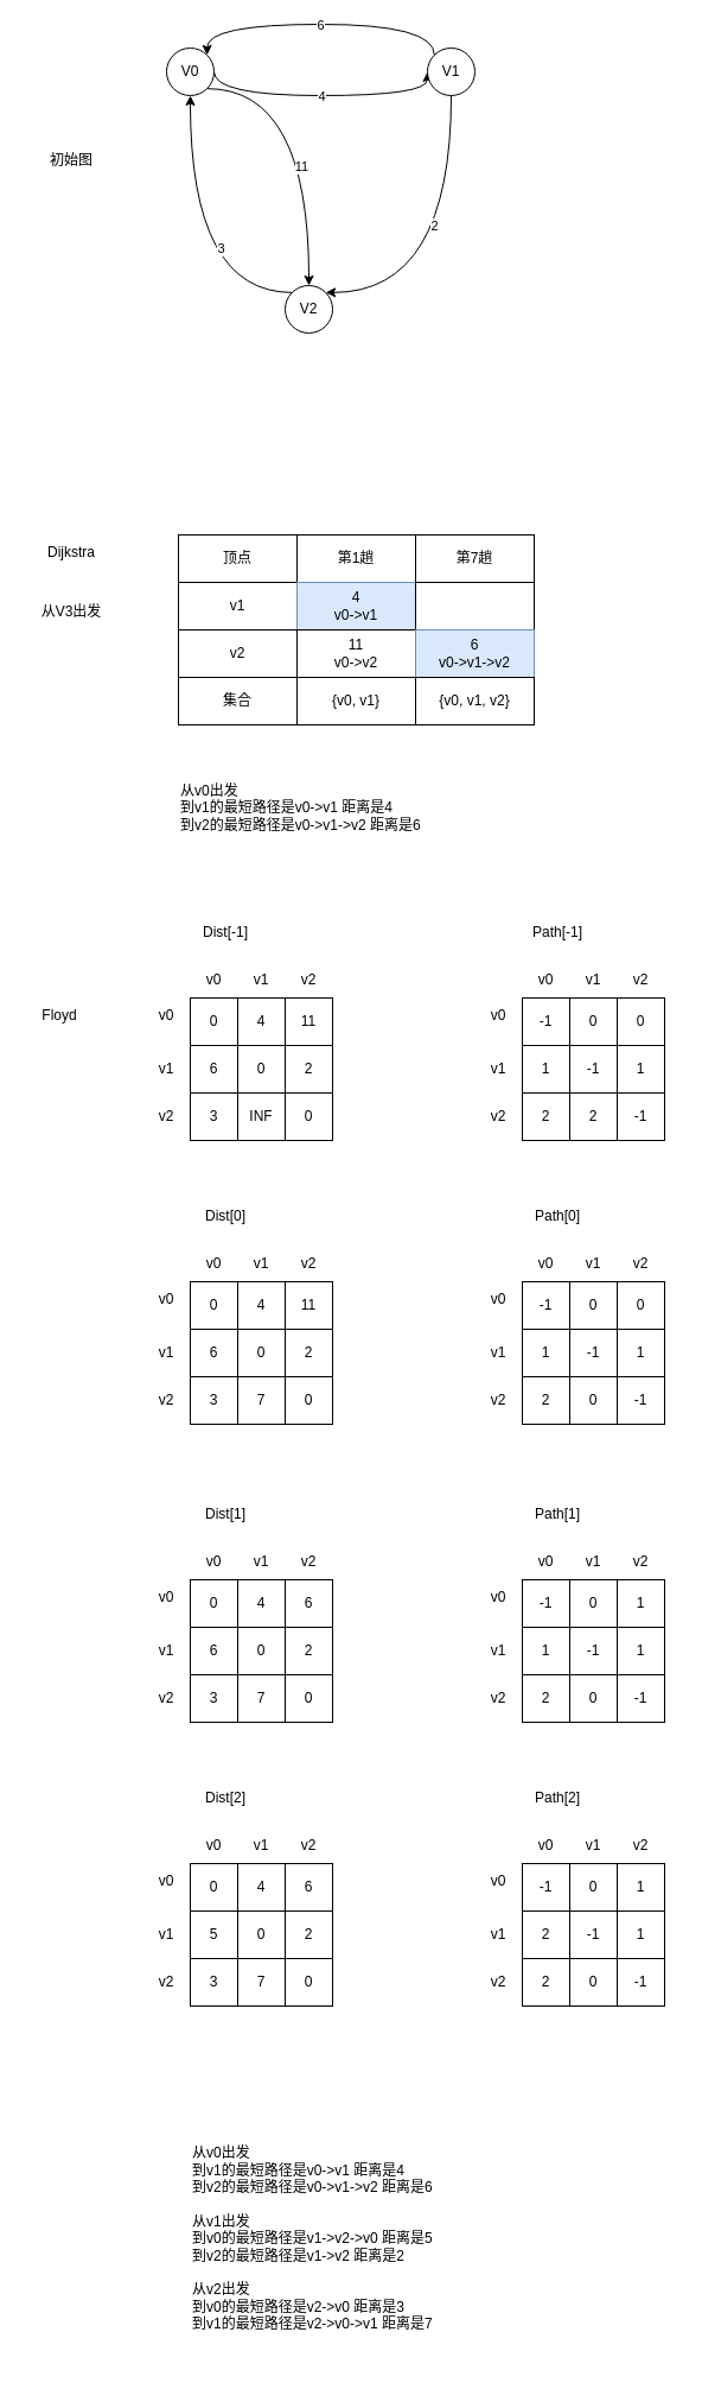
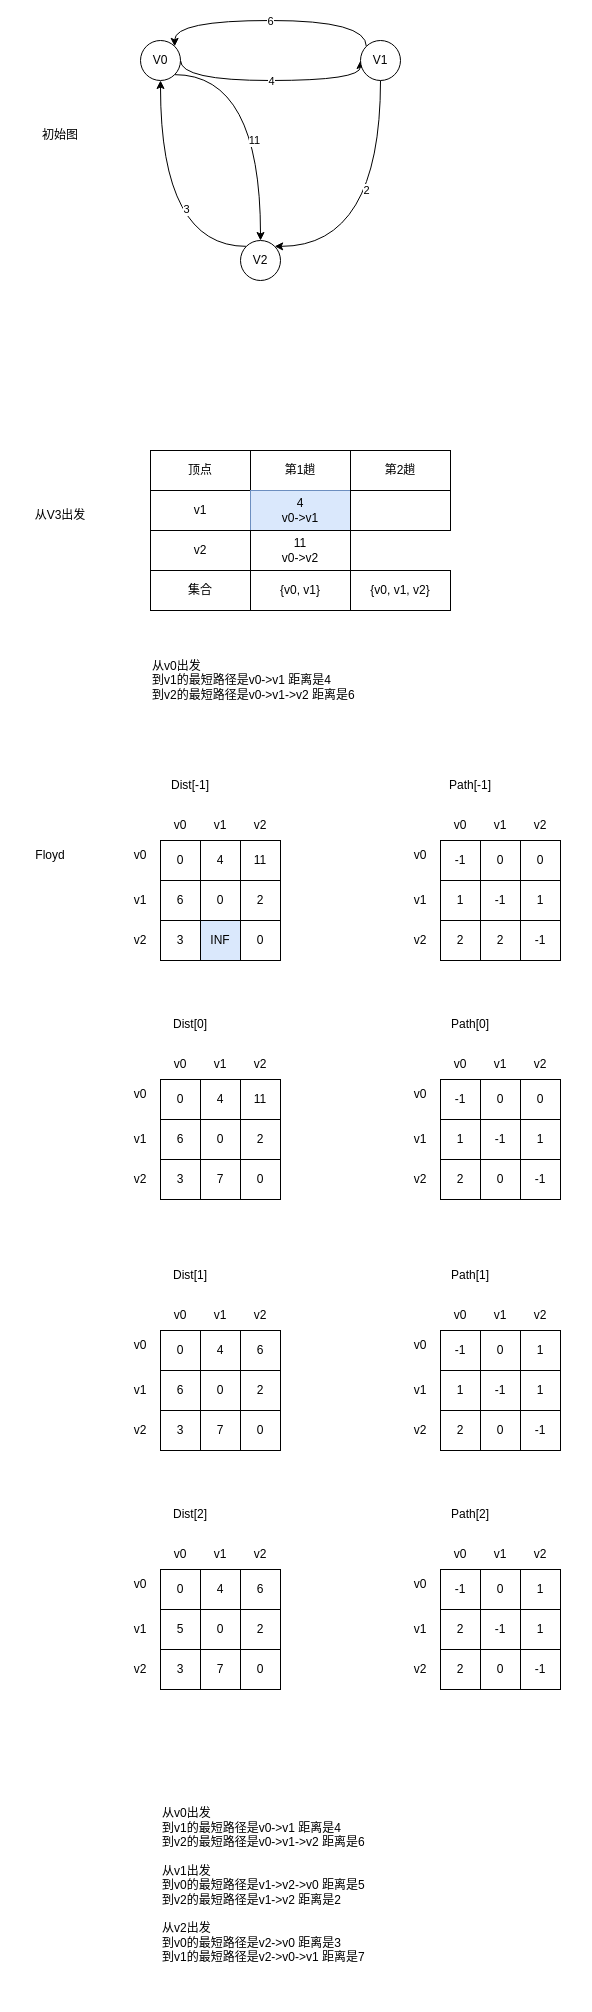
- <mxCell id="16" value="Dijkstra" style="text;html=1;align=center;verticalAlign=middle;whiteSpace=wrap;rounded=0;" vertex="1" parent="1"><mxGeometry x="30" y="450" width="60" height="30" as="geometry" /></mxCell>
- <mxCell id="27" value="第7趟" style="rounded=0;whiteSpace=wrap;html=1;" vertex="1" parent="1"><mxGeometry x="350" y="450" width="100" height="40" as="geometry" /></mxCell>
+ <mxCell id="27" value="第2趟" style="rounded=0;whiteSpace=wrap;html=1;" vertex="1" parent="1"><mxGeometry x="350" y="450" width="100" height="40" as="geometry" /></mxCell>
- <mxCell id="29" value="6&lt;br&gt;v0-&amp;gt;v1-&amp;gt;v2" style="rounded=0;whiteSpace=wrap;html=1;fillColor=#dae8fc;strokeColor=#6c8ebf;" vertex="1" parent="1"><mxGeometry x="350" y="530" width="100" height="40" as="geometry" /></mxCell>
- <mxCell id="40" value="INF" style="rounded=0;whiteSpace=wrap;html=1;" vertex="1" parent="1"><mxGeometry x="200" y="920" width="40" height="40" as="geometry" /></mxCell>
+ <mxCell id="40" value="INF" style="rounded=0;whiteSpace=wrap;html=1;fillColor=#dae8fc;" vertex="1" parent="1"><mxGeometry x="200" y="920" width="40" height="40" as="geometry" /></mxCell>
